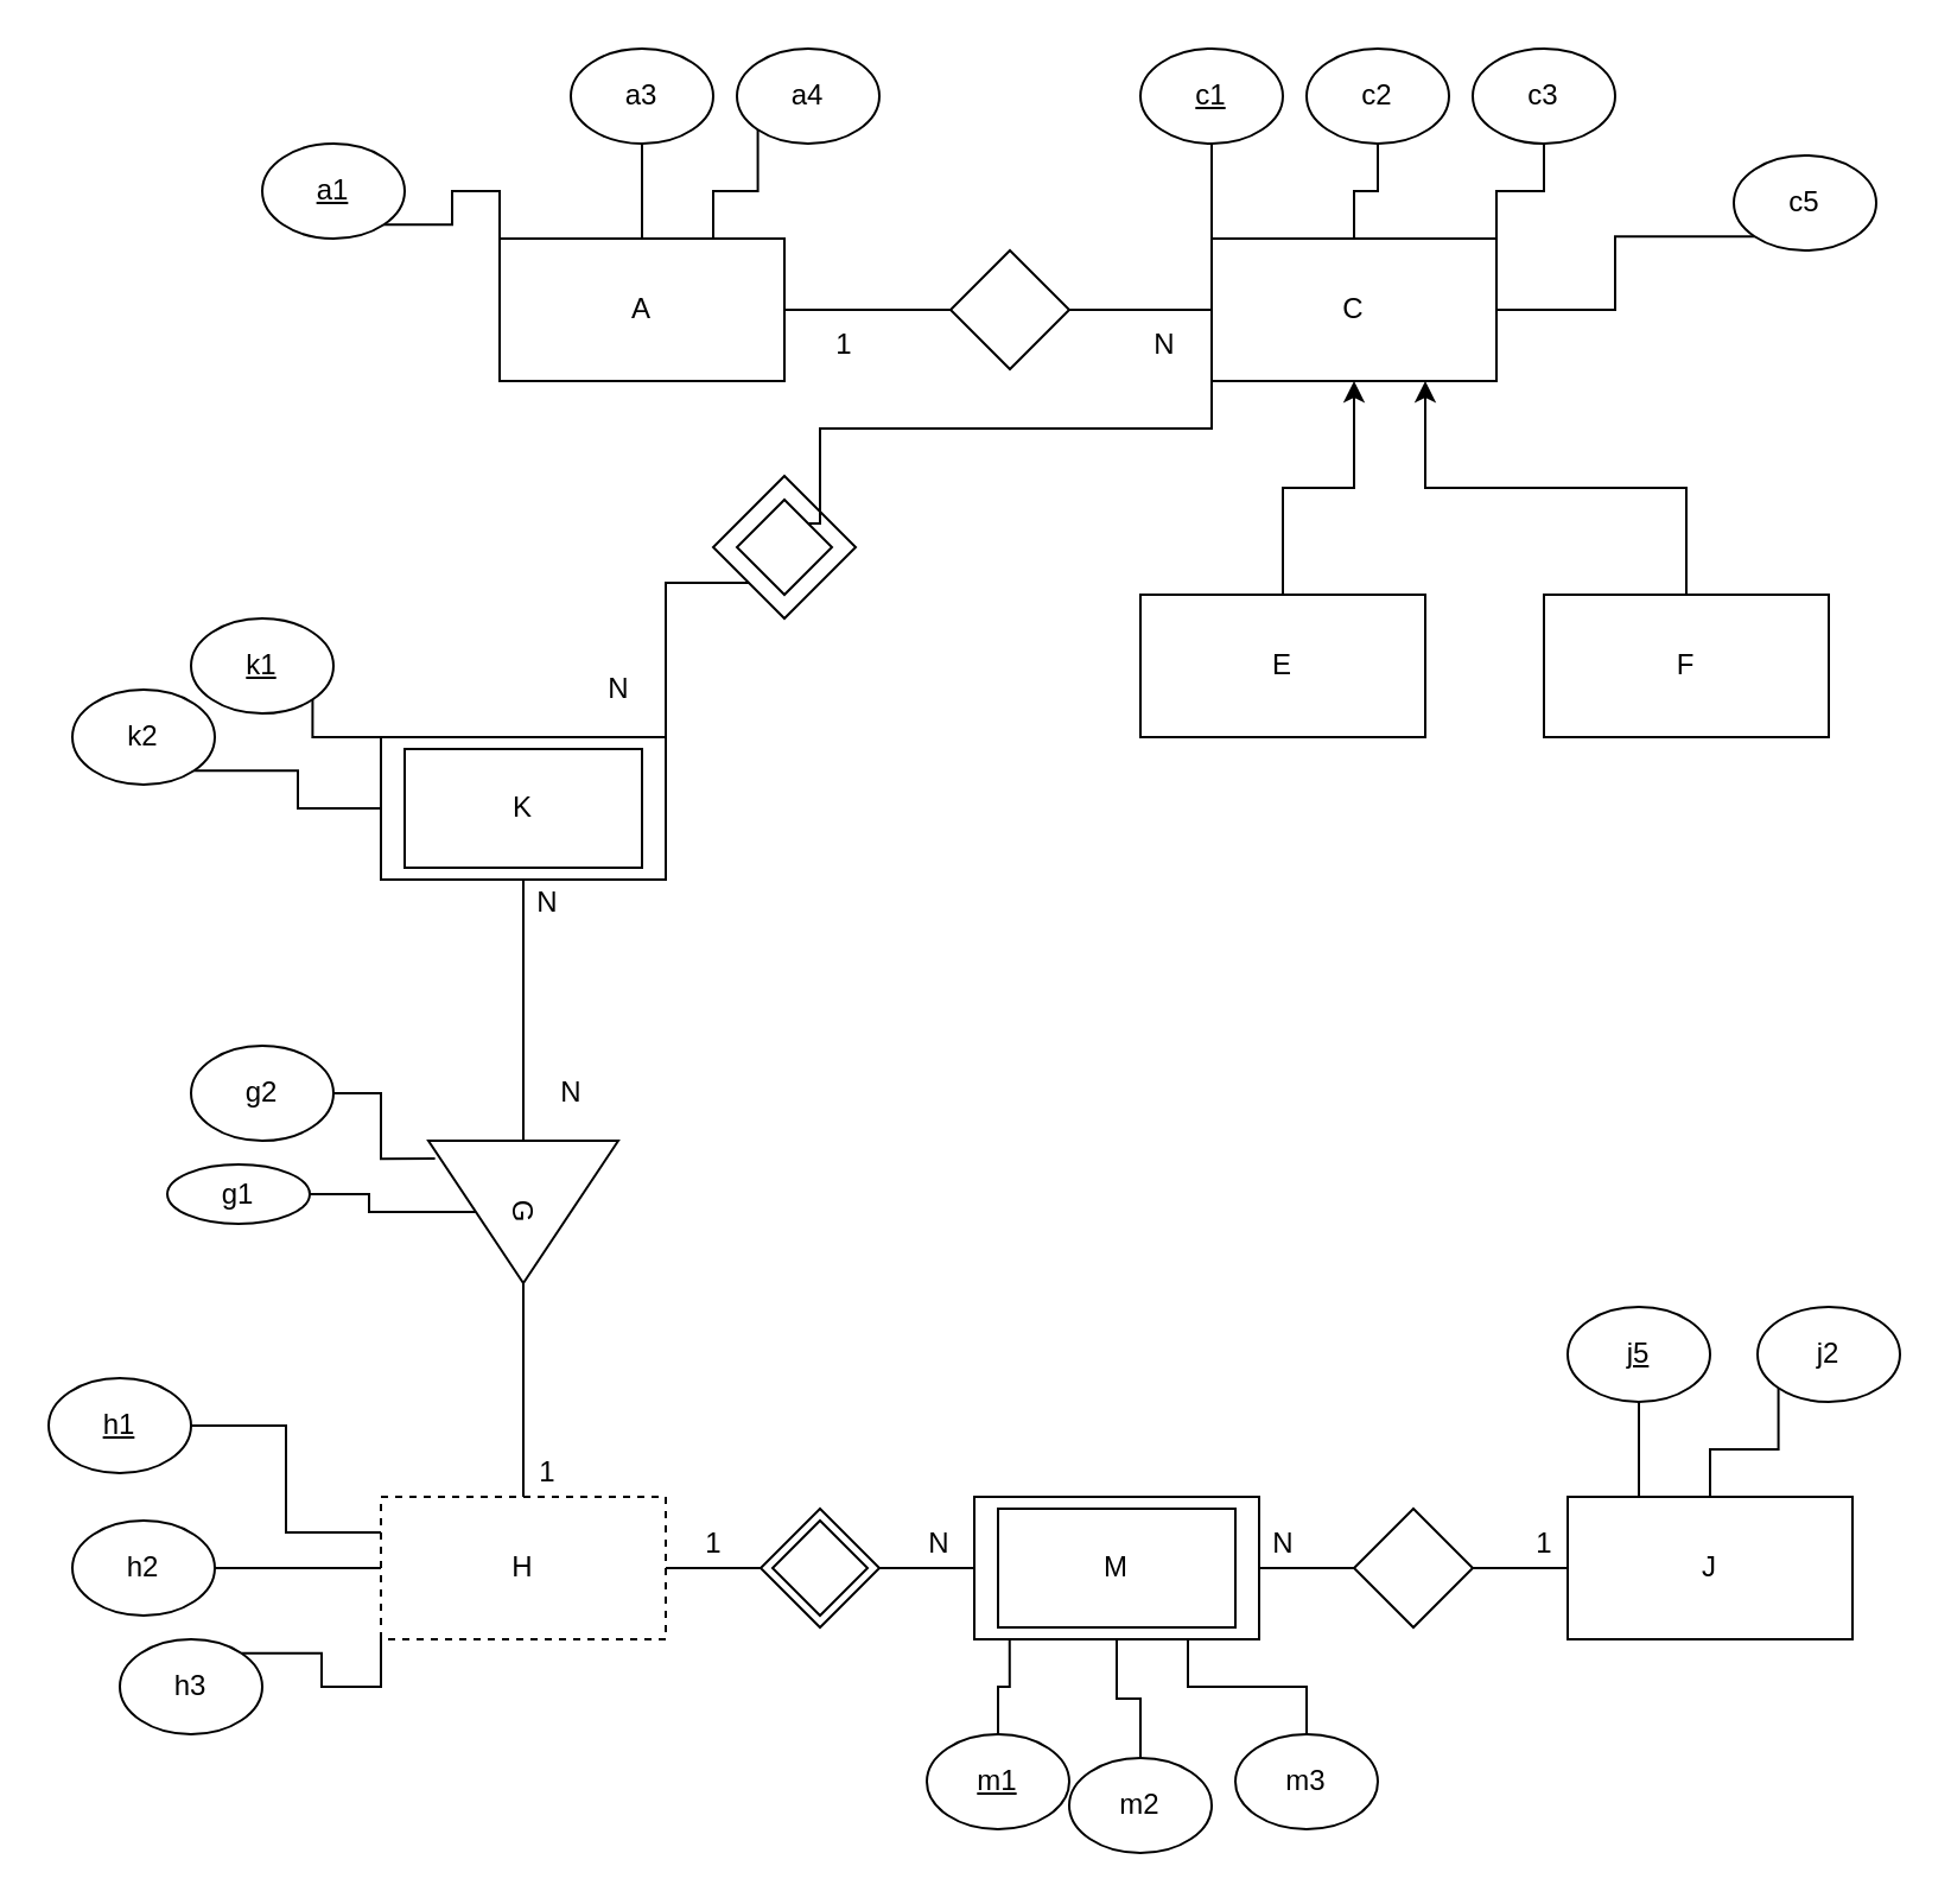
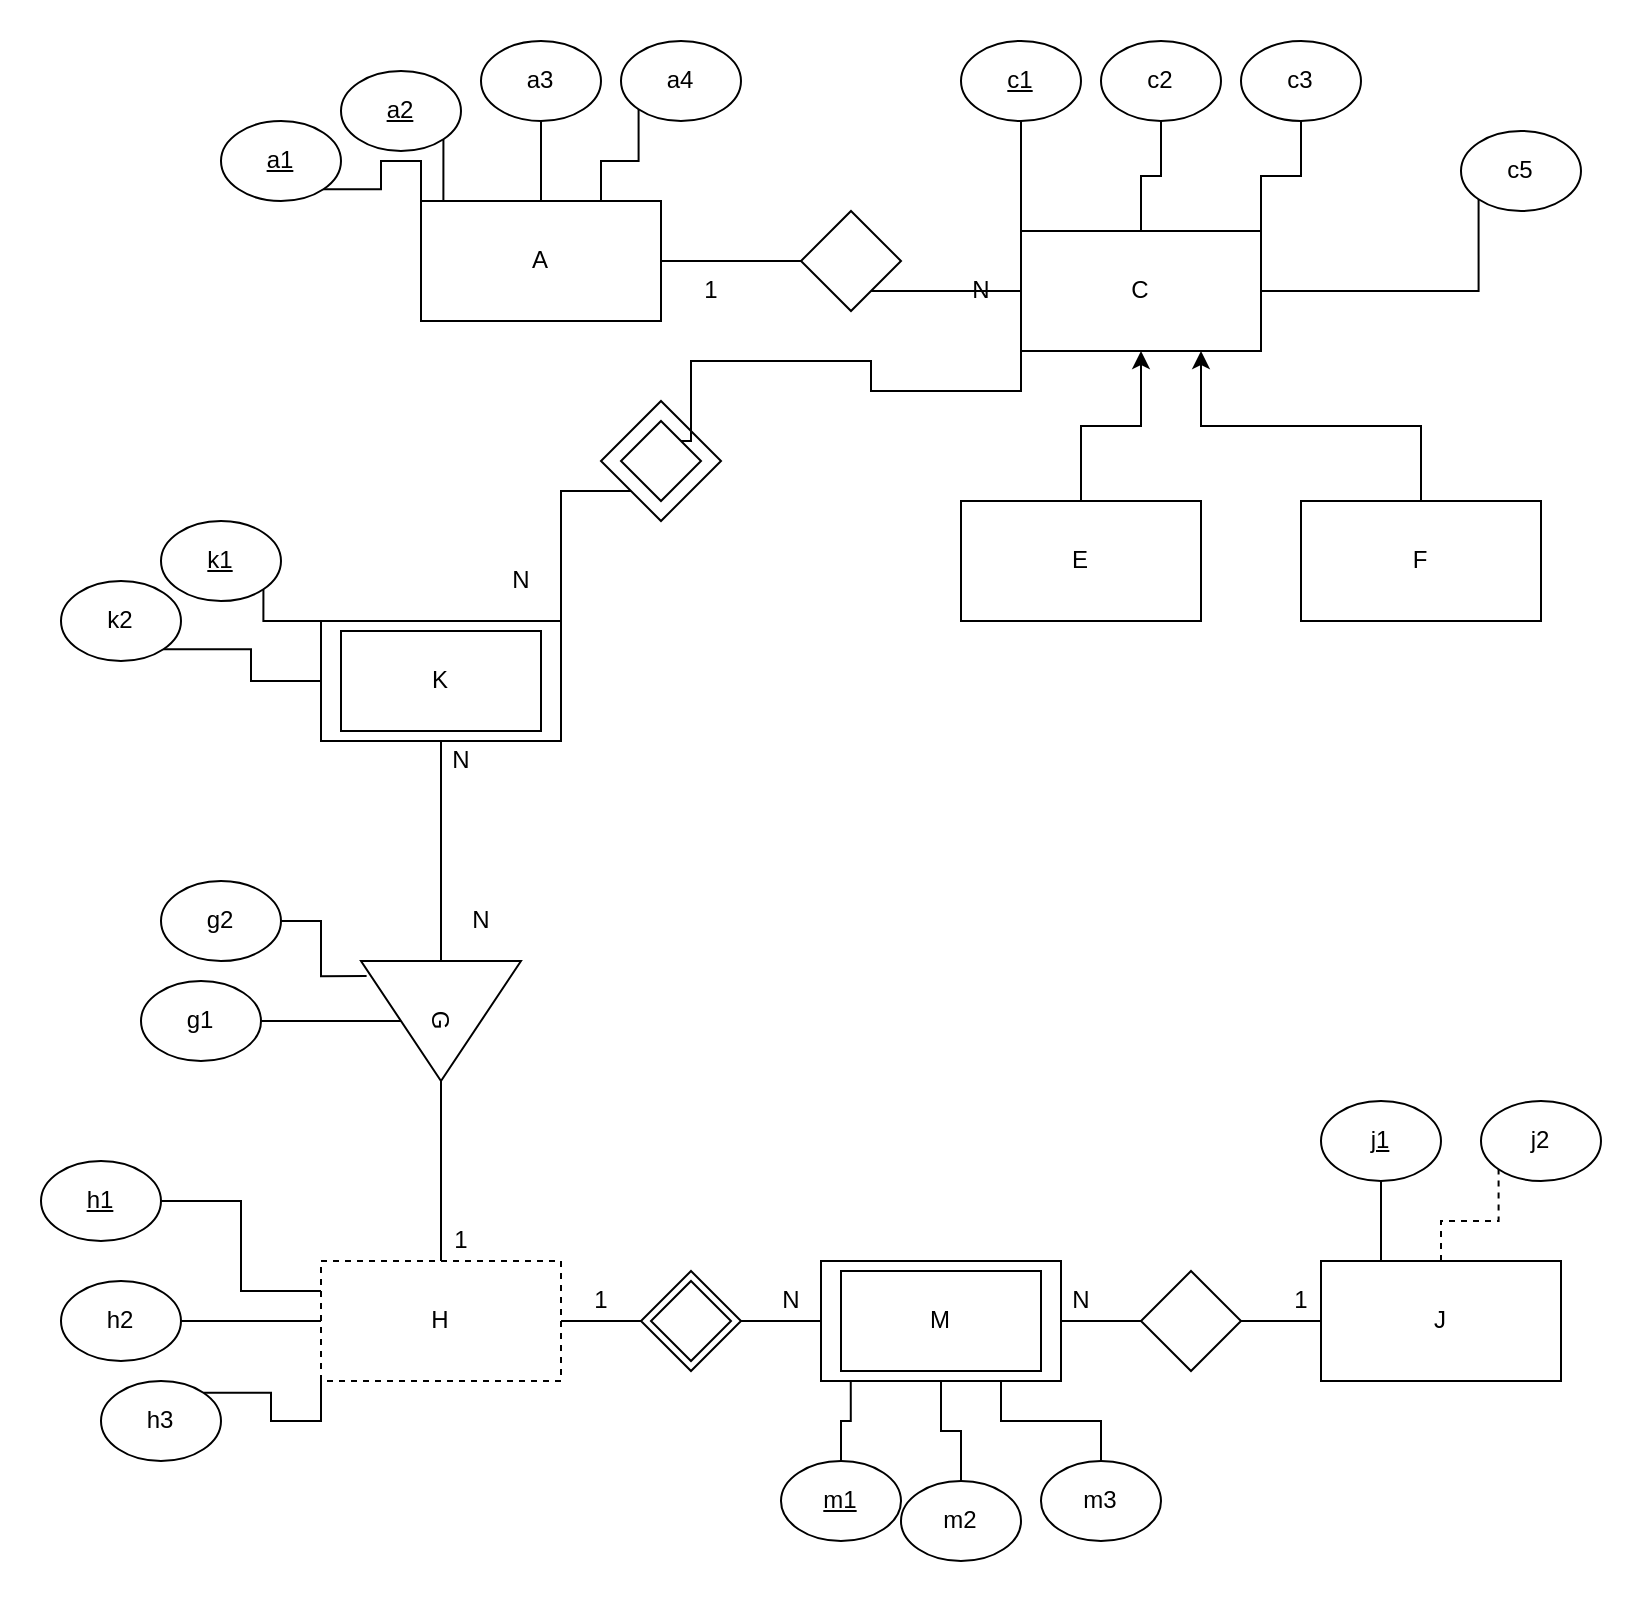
+ <mxCell id="29" value="&lt;u&gt;a2&lt;/u&gt;" style="ellipse;whiteSpace=wrap;html=1;" vertex="1" parent="1"><mxGeometry x="170" y="35" width="60" height="40" as="geometry" /></mxCell>
+ <mxCell id="3" style="edgeStyle=orthogonalEdgeStyle;rounded=0;orthogonalLoop=1;jettySize=auto;html=1;exitX=0.25;exitY=0;exitDx=0;exitDy=0;entryX=1;entryY=1;entryDx=0;entryDy=0;endArrow=none;endFill=0;" edge="1" parent="1" source="7" target="29"><mxGeometry relative="1" as="geometry" /></mxCell>
- <mxCell id="13" value="C" style="whiteSpace=wrap;html=1;" vertex="1" parent="1"><mxGeometry x="510" y="100" width="120" height="60" as="geometry" /></mxCell>
+ <mxCell id="13" value="C" style="whiteSpace=wrap;html=1;" vertex="1" parent="1"><mxGeometry x="510" y="115" width="120" height="60" as="geometry" /></mxCell>
- <mxCell id="55" value="g1" style="ellipse;whiteSpace=wrap;html=1;" vertex="1" parent="1"><mxGeometry x="70" y="490" width="60" height="25" as="geometry" /></mxCell>
+ <mxCell id="55" value="g1" style="ellipse;whiteSpace=wrap;html=1;" vertex="1" parent="1"><mxGeometry x="70" y="490" width="60" height="40" as="geometry" /></mxCell>
- <mxCell id="66" value="&lt;u&gt;j5&lt;/u&gt;" style="ellipse;whiteSpace=wrap;html=1;" vertex="1" parent="1"><mxGeometry x="660" y="550" width="60" height="40" as="geometry" /></mxCell>
+ <mxCell id="66" value="&lt;u&gt;j1&lt;/u&gt;" style="ellipse;whiteSpace=wrap;html=1;" vertex="1" parent="1"><mxGeometry x="660" y="550" width="60" height="40" as="geometry" /></mxCell>
- <mxCell id="21" style="edgeStyle=orthogonalEdgeStyle;rounded=0;orthogonalLoop=1;jettySize=auto;html=1;exitX=0.5;exitY=0;exitDx=0;exitDy=0;entryX=0;entryY=1;entryDx=0;entryDy=0;endArrow=none;endFill=0;" edge="1" parent="1" source="22" target="67"><mxGeometry relative="1" as="geometry" /></mxCell>
+ <mxCell id="21" style="edgeStyle=orthogonalEdgeStyle;rounded=0;orthogonalLoop=1;jettySize=auto;html=1;exitX=0.5;exitY=0;exitDx=0;exitDy=0;entryX=0;entryY=1;entryDx=0;entryDy=0;endArrow=none;endFill=0;dashed=1;" edge="1" parent="1" source="22" target="67"><mxGeometry relative="1" as="geometry" /></mxCell>
